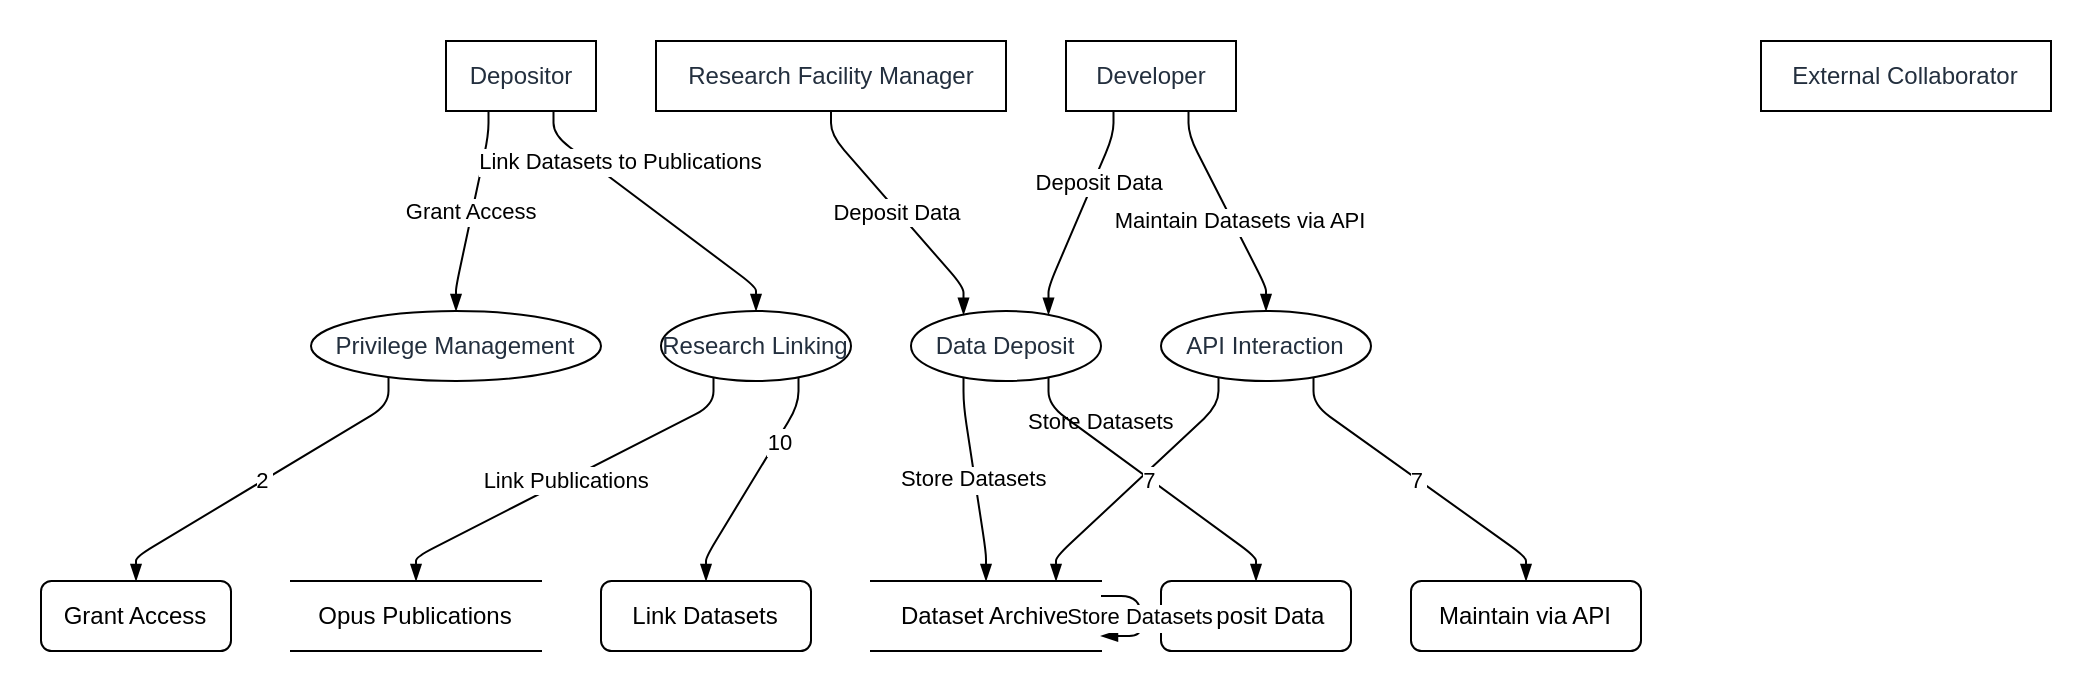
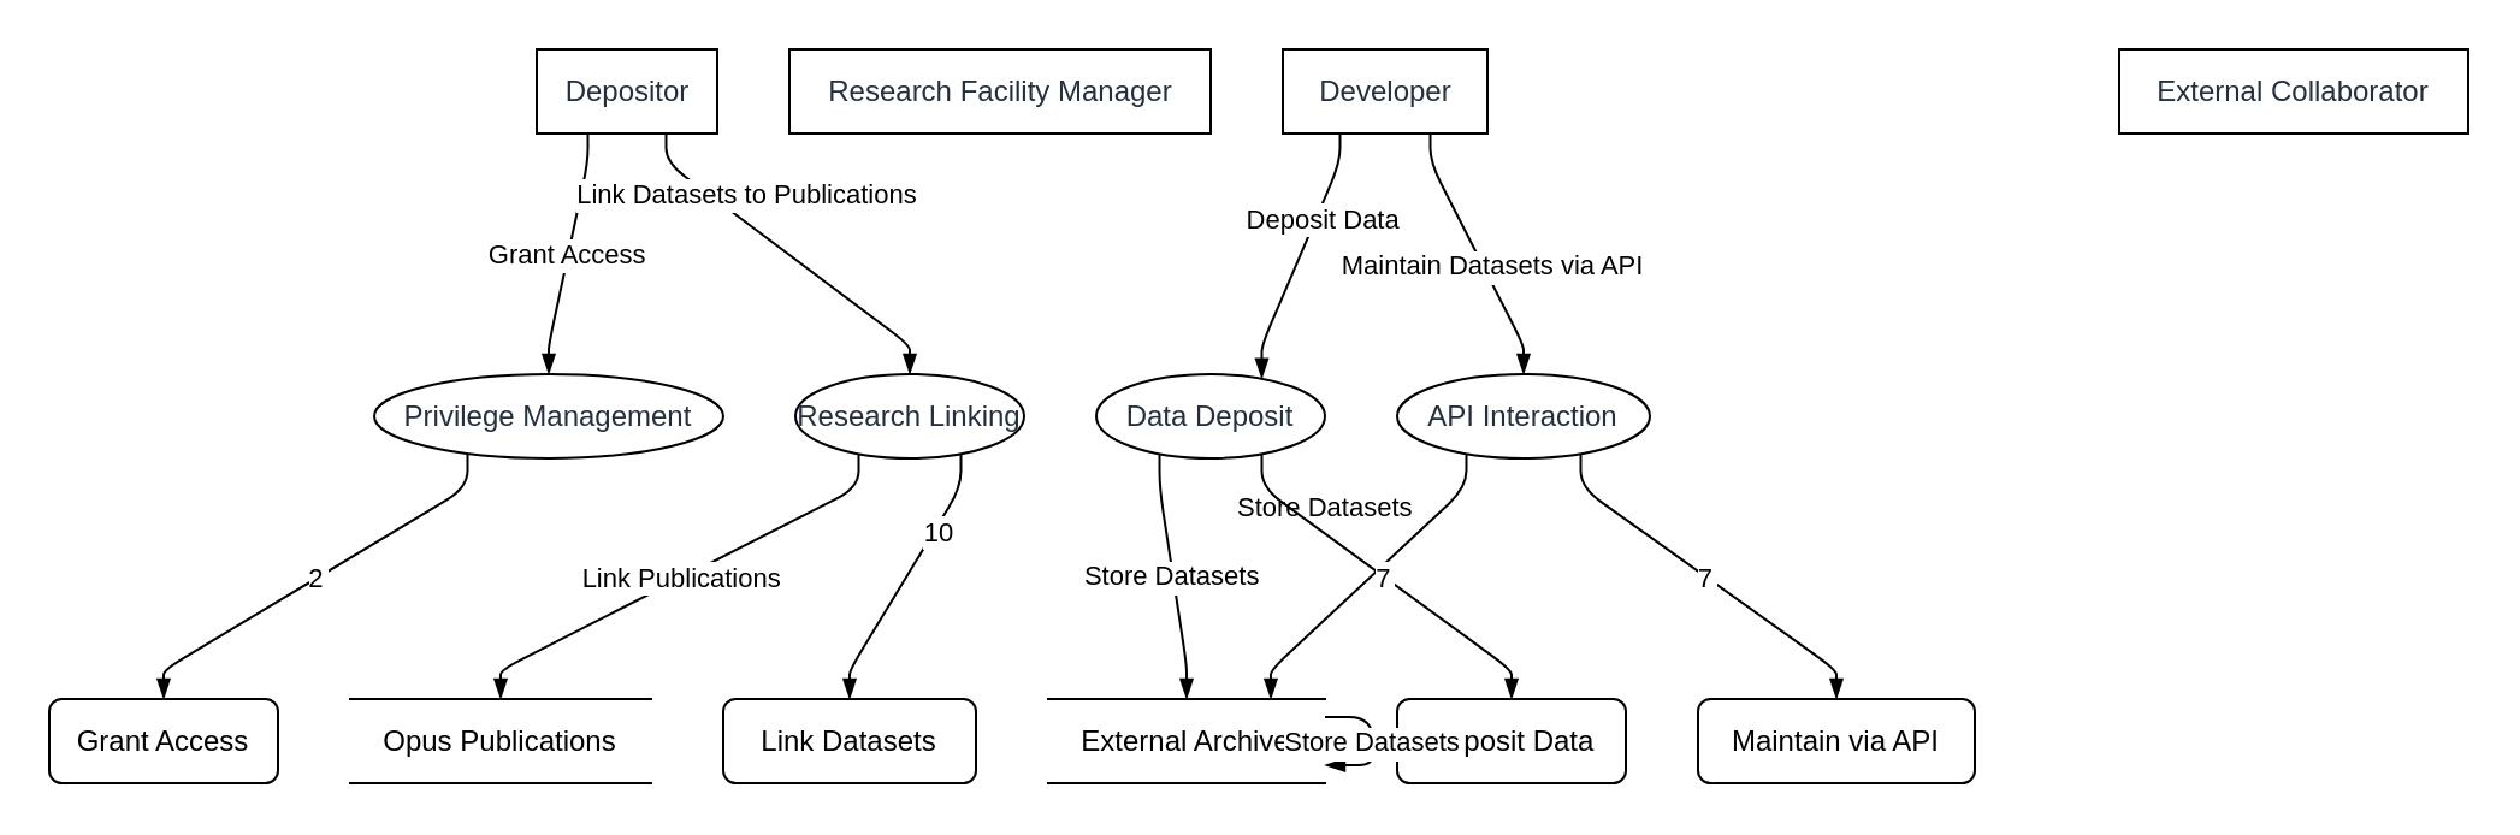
- <mxCell id="21" value="Deposit Data" style="endArrow=blockThin;endFill=1;fontSize=11;orthogonal=1;noEdgeStyle=1;" edge="1" parent="1" source="4" target="9"><mxGeometry relative="1" as="geometry"><Array as="points"><mxPoint x="415" y="67" /><mxPoint x="481.25" y="143" /></Array></mxGeometry></mxCell>
- <mxCell id="8" value="Dataset Archive" style="html=1;dashed=0;whiteSpace=wrap;shape=partialRectangle;right=0;left=0;" vertex="1" parent="1"><mxGeometry x="435" y="290" width="115" height="35" as="geometry" /></mxCell>
+ <mxCell id="8" value="External Archive" style="html=1;dashed=0;whiteSpace=wrap;shape=partialRectangle;right=0;left=0;" vertex="1" parent="1"><mxGeometry x="435" y="290" width="115" height="35" as="geometry" /></mxCell>
